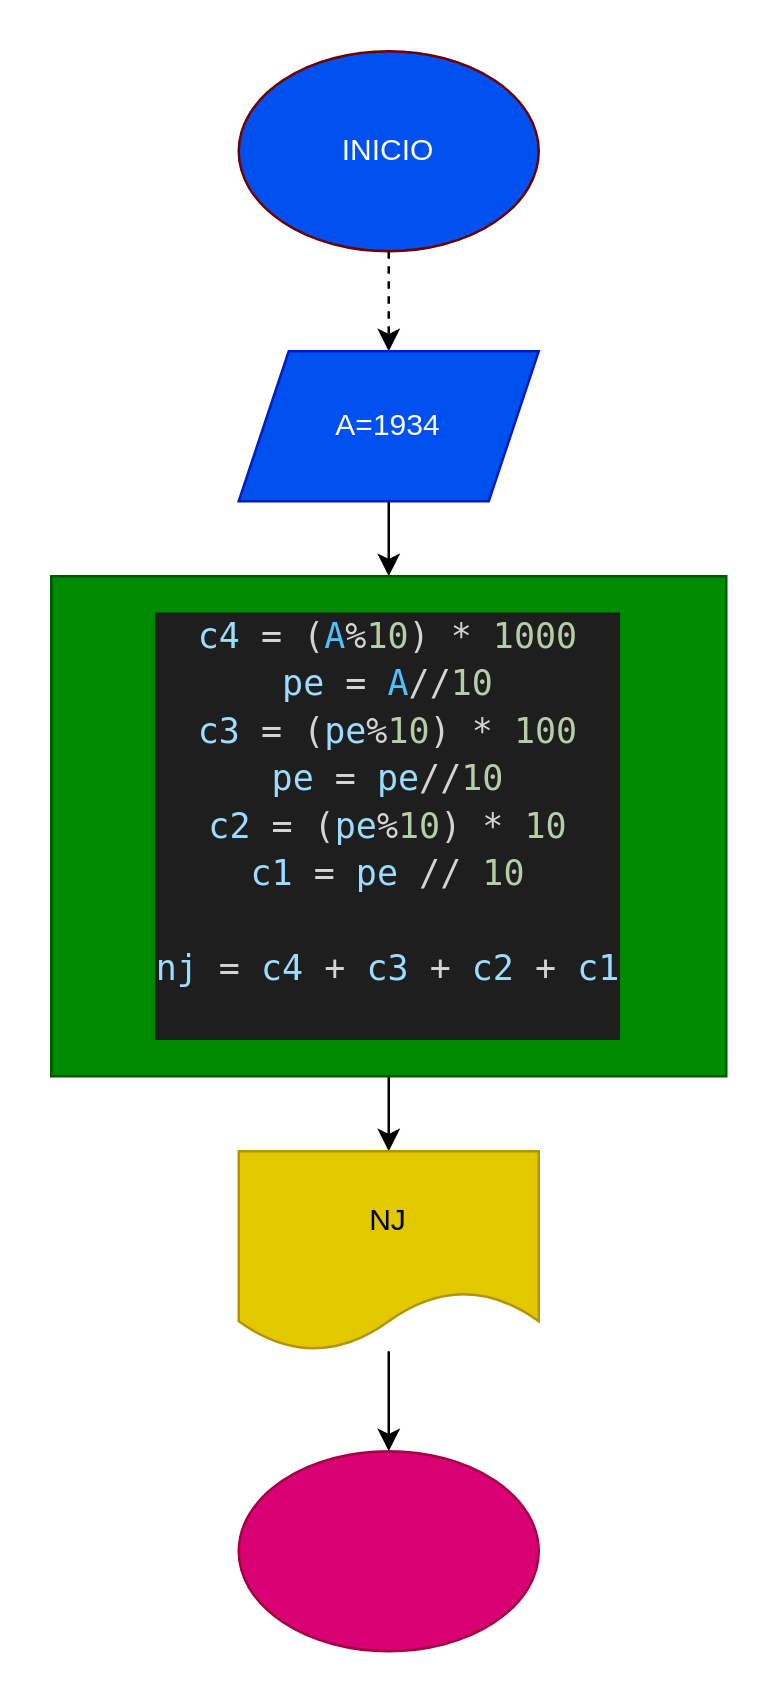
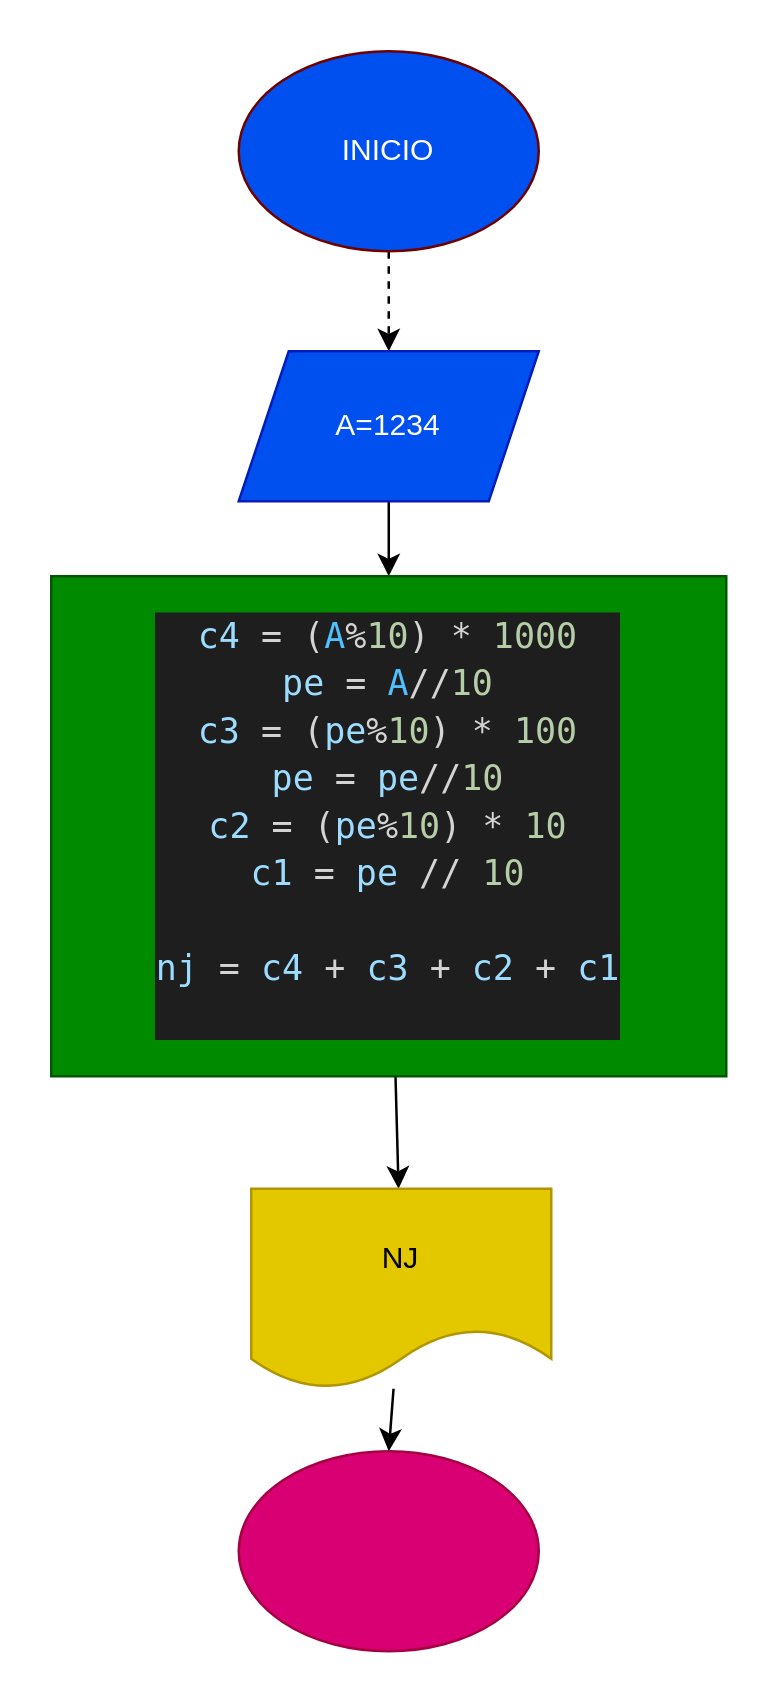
- <mxCell id="5" value="A=1934" style="shape=parallelogram;perimeter=parallelogramPerimeter;whiteSpace=wrap;html=1;fixedSize=1;fillColor=#0050ef;strokeColor=#001DBC;fontColor=#ffffff;" parent="1" vertex="1"><mxGeometry x="95" y="140" width="120" height="60" as="geometry" /></mxCell>
+ <mxCell id="5" value="A=1234" style="shape=parallelogram;perimeter=parallelogramPerimeter;whiteSpace=wrap;html=1;fixedSize=1;fillColor=#0050ef;strokeColor=#001DBC;fontColor=#ffffff;" parent="1" vertex="1"><mxGeometry x="95" y="140" width="120" height="60" as="geometry" /></mxCell>
- <mxCell id="9" value="NJ" style="shape=document;whiteSpace=wrap;html=1;boundedLbl=1;fillColor=#e3c800;strokeColor=#B09500;fontColor=#000000;" parent="1" vertex="1"><mxGeometry x="95" y="460" width="120" height="80" as="geometry" /></mxCell>
+ <mxCell id="9" value="NJ" style="shape=document;whiteSpace=wrap;html=1;boundedLbl=1;fillColor=#e3c800;strokeColor=#B09500;fontColor=#000000;" parent="1" vertex="1"><mxGeometry x="100" y="475" width="120" height="80" as="geometry" /></mxCell>
